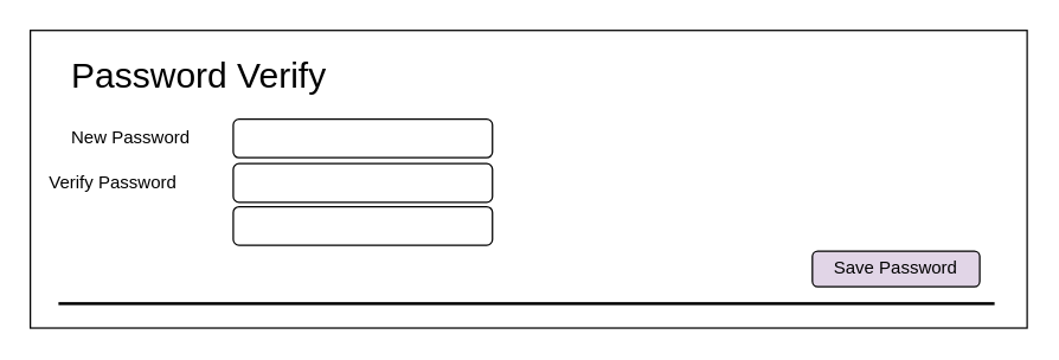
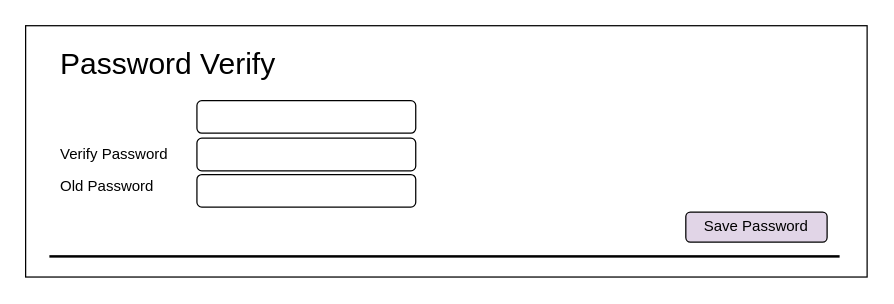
- <mxCell id="4" value="New Password" style="text;html=1;strokeColor=none;fillColor=none;align=left;verticalAlign=middle;whiteSpace=wrap;rounded=0;" parent="1" vertex="1"><mxGeometry x="46" y="83" width="102" height="20" as="geometry" /></mxCell>
- <mxCell id="5" value="Verify Password" style="text;html=1;strokeColor=none;fillColor=none;align=left;verticalAlign=middle;whiteSpace=wrap;rounded=0;" parent="1" vertex="1"><mxGeometry x="31" y="113" width="96" height="20" as="geometry" /></mxCell>
+ <mxCell id="5" value="Verify Password" style="text;html=1;strokeColor=none;fillColor=none;align=left;verticalAlign=middle;whiteSpace=wrap;rounded=0;" parent="1" vertex="1"><mxGeometry x="46" y="113" width="96" height="20" as="geometry" /></mxCell>
+ <mxCell id="11" value="Old Password" style="text;html=1;strokeColor=none;fillColor=none;align=left;verticalAlign=middle;whiteSpace=wrap;rounded=0;" vertex="1" parent="1"><mxGeometry x="46" y="139" width="96" height="20" as="geometry" /></mxCell>
